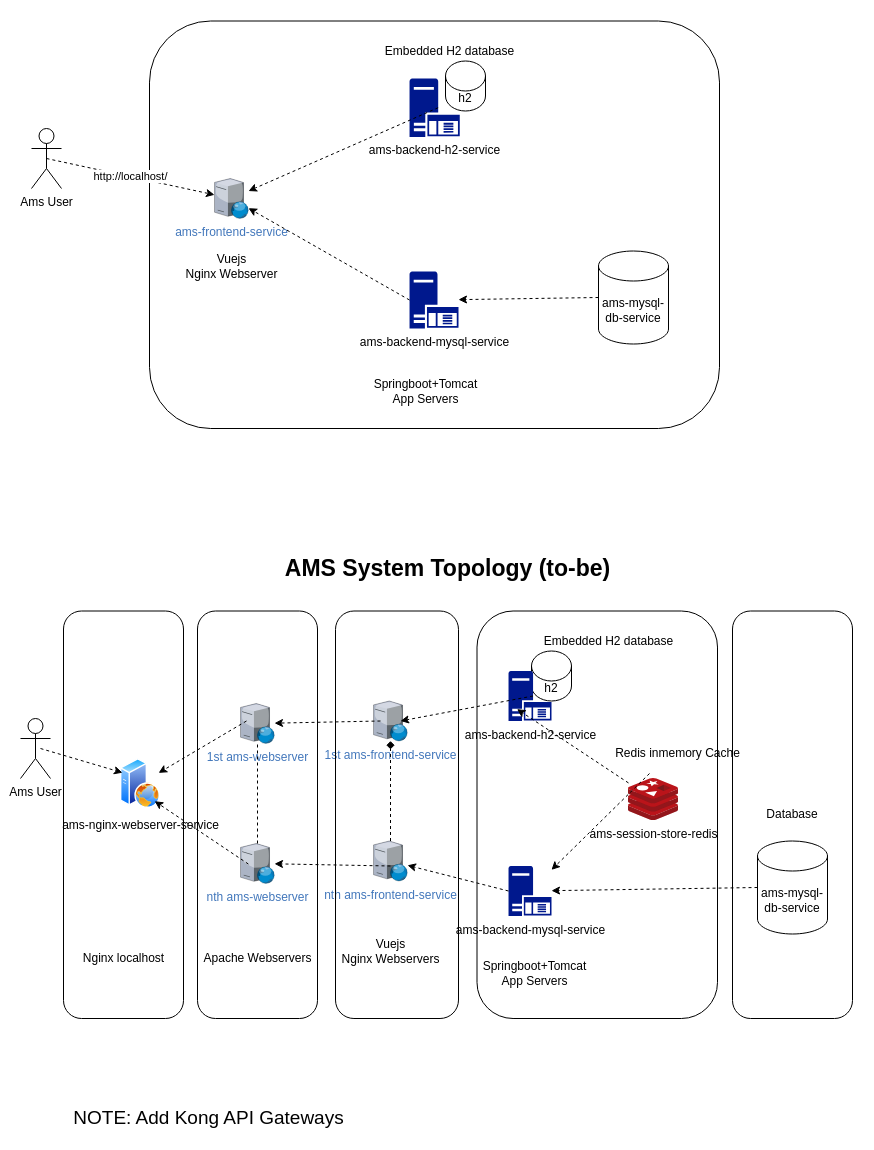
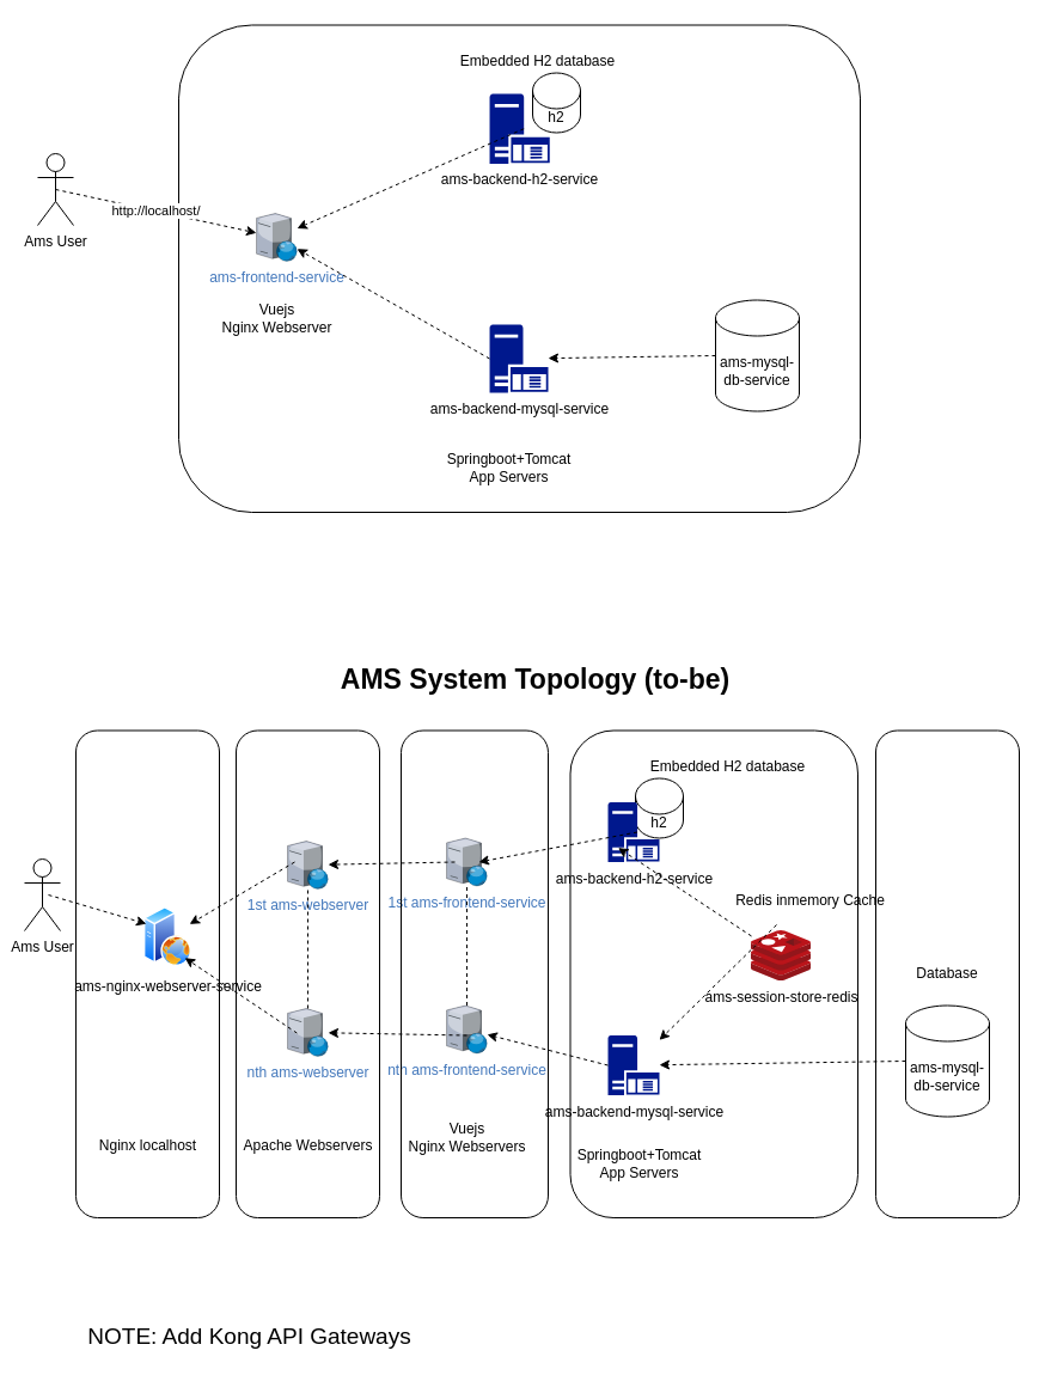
- <mxCell id="29" value="" style="endArrow=diamond;dashed=1;html=1;rounded=0;fontColor=#000000;" parent="1" source="28" target="27" edge="1"><mxGeometry width="50" height="50" relative="1" as="geometry"><mxPoint x="340" y="793" as="sourcePoint" /><mxPoint x="390" y="743" as="targetPoint" /></mxGeometry></mxCell>
+ <mxCell id="29" value="" style="endArrow=none;dashed=1;html=1;rounded=0;fontColor=#000000;" parent="1" source="28" target="27" edge="1"><mxGeometry width="50" height="50" relative="1" as="geometry"><mxPoint x="340" y="793" as="sourcePoint" /><mxPoint x="390" y="743" as="targetPoint" /></mxGeometry></mxCell>
